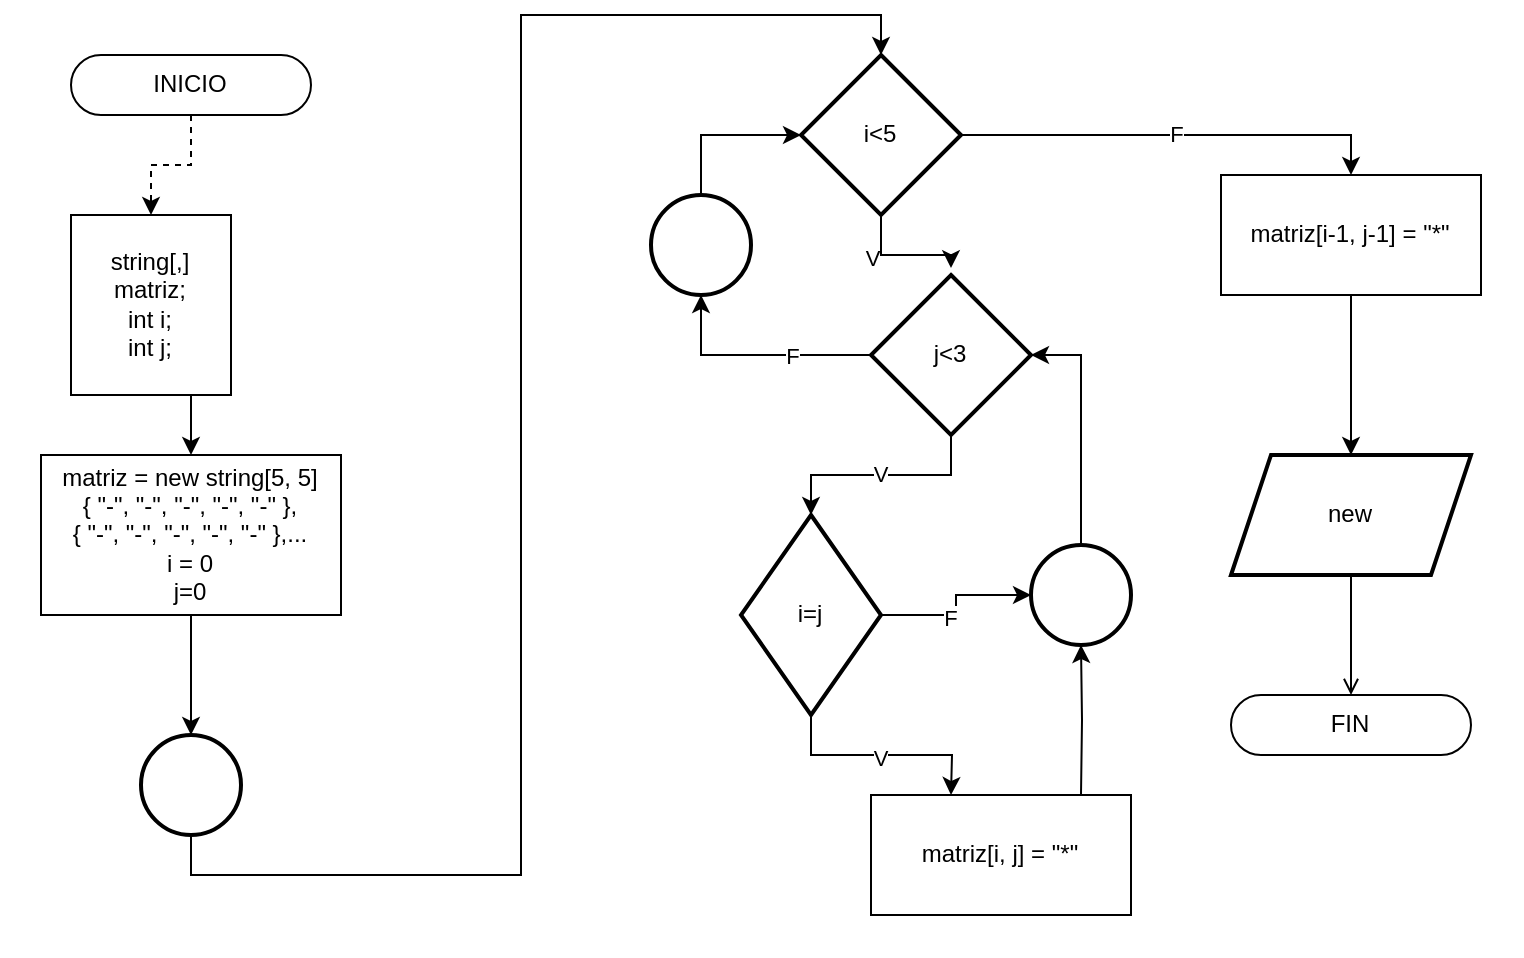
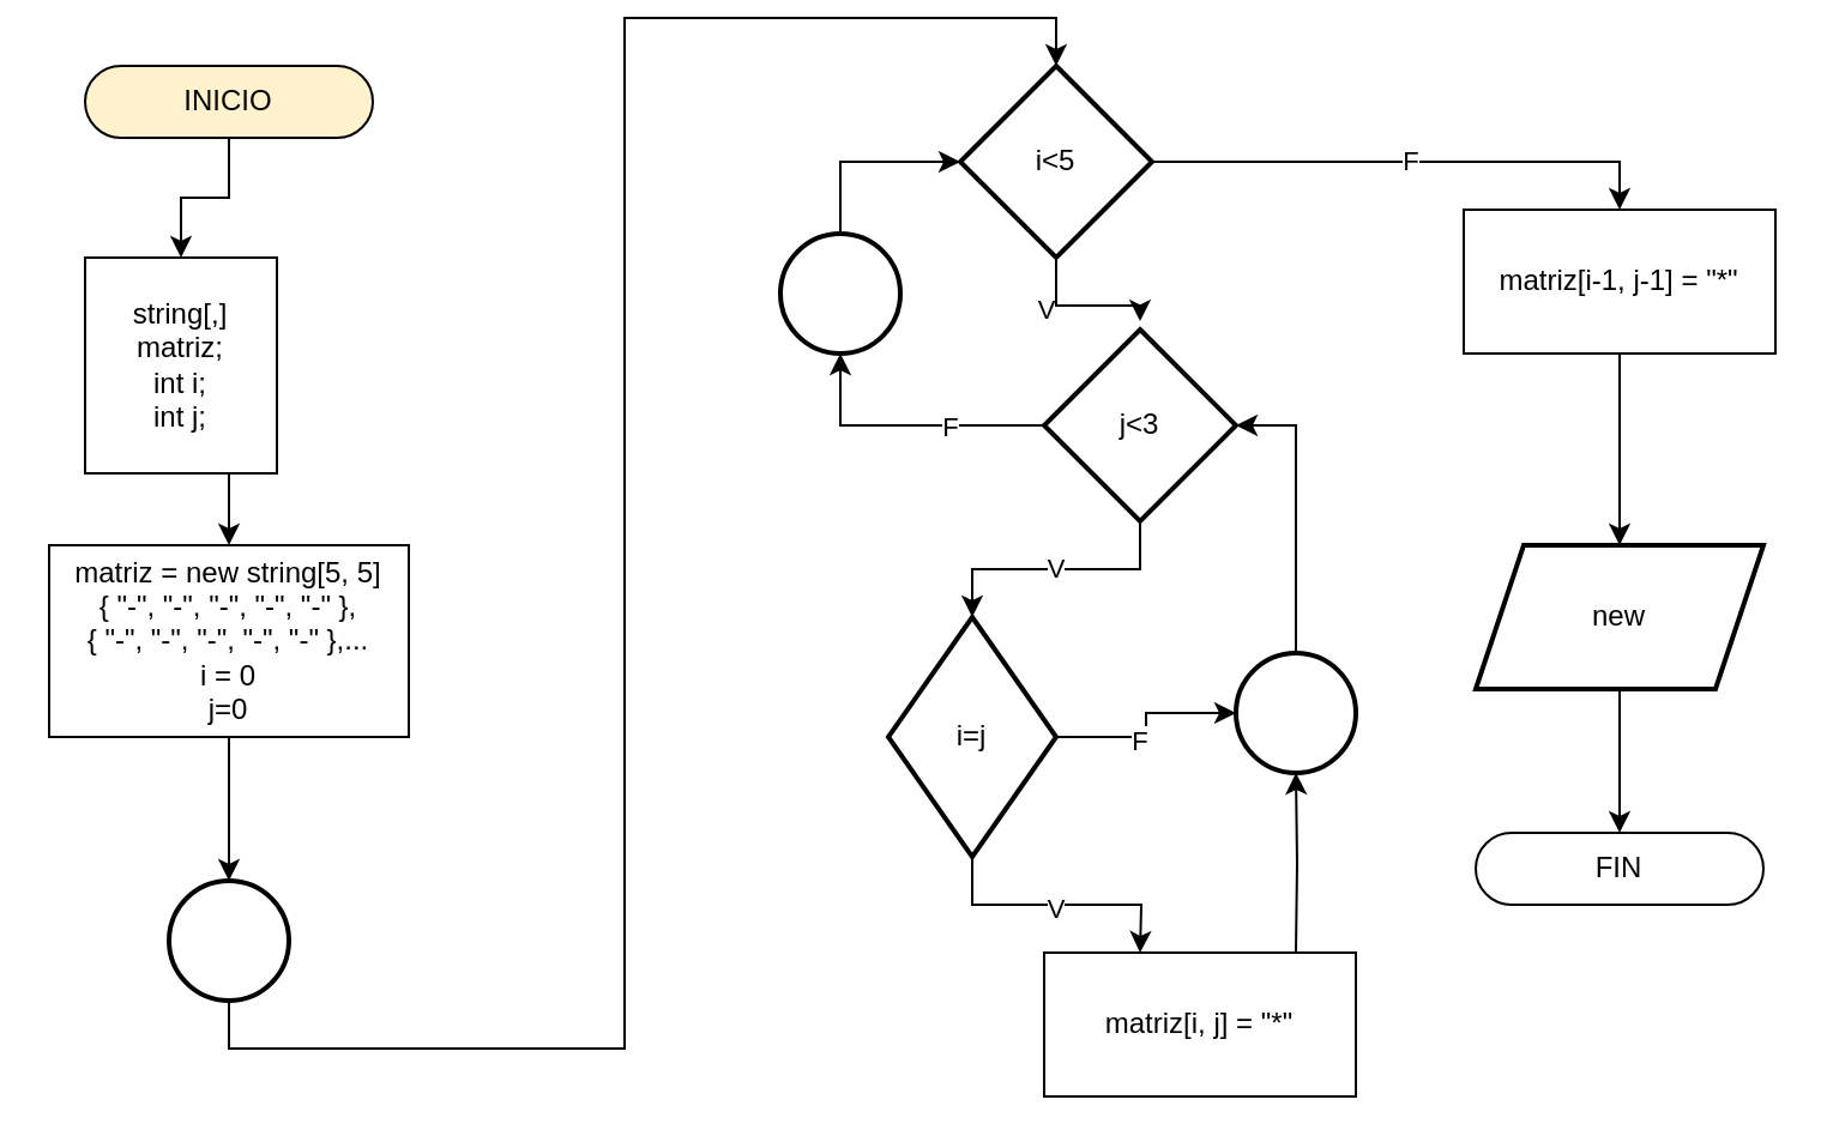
- <mxCell id="3" value="INICIO" style="rounded=1;whiteSpace=wrap;html=1;arcSize=50;" vertex="1" parent="1"><mxGeometry x="35" y="20" width="120" height="30" as="geometry" /></mxCell>
+ <mxCell id="3" value="INICIO" style="rounded=1;whiteSpace=wrap;html=1;arcSize=50;fillColor=#fff2cc;" vertex="1" parent="1"><mxGeometry x="35" y="20" width="120" height="30" as="geometry" /></mxCell>
- <mxCell id="2" style="edgeStyle=orthogonalEdgeStyle;rounded=0;orthogonalLoop=1;jettySize=auto;html=1;exitX=0.5;exitY=1;exitDx=0;exitDy=0;entryX=0.5;entryY=0;entryDx=0;entryDy=0;dashed=1;" edge="1" parent="1" source="3" target="5"><mxGeometry relative="1" as="geometry" /></mxCell>
+ <mxCell id="2" style="edgeStyle=orthogonalEdgeStyle;rounded=0;orthogonalLoop=1;jettySize=auto;html=1;exitX=0.5;exitY=1;exitDx=0;exitDy=0;entryX=0.5;entryY=0;entryDx=0;entryDy=0;" edge="1" parent="1" source="3" target="5"><mxGeometry relative="1" as="geometry" /></mxCell>
- <mxCell id="21" style="edgeStyle=orthogonalEdgeStyle;rounded=0;orthogonalLoop=1;jettySize=auto;html=1;exitX=0.5;exitY=1;exitDx=0;exitDy=0;entryX=0.5;entryY=0;entryDx=0;entryDy=0;endArrow=open;" edge="1" parent="1" source="22" target="31"><mxGeometry relative="1" as="geometry" /></mxCell>
+ <mxCell id="21" style="edgeStyle=orthogonalEdgeStyle;rounded=0;orthogonalLoop=1;jettySize=auto;html=1;exitX=0.5;exitY=1;exitDx=0;exitDy=0;entryX=0.5;entryY=0;entryDx=0;entryDy=0;" edge="1" parent="1" source="22" target="31"><mxGeometry relative="1" as="geometry" /></mxCell>
